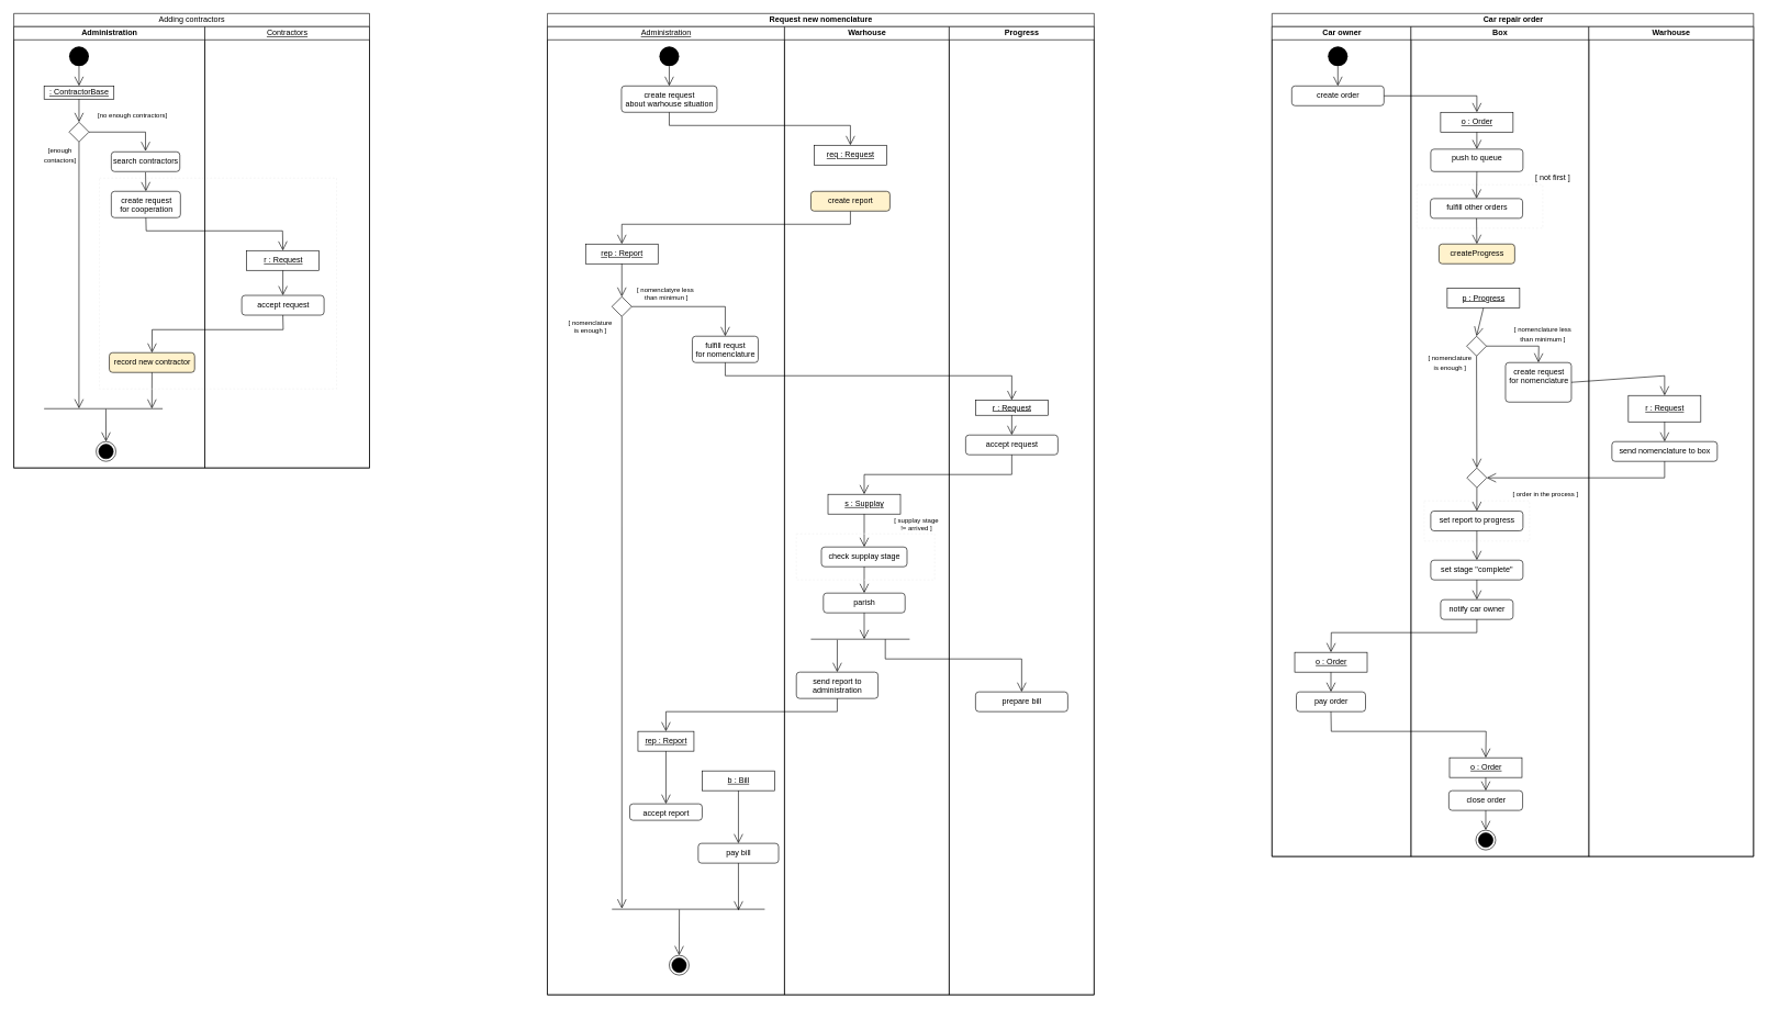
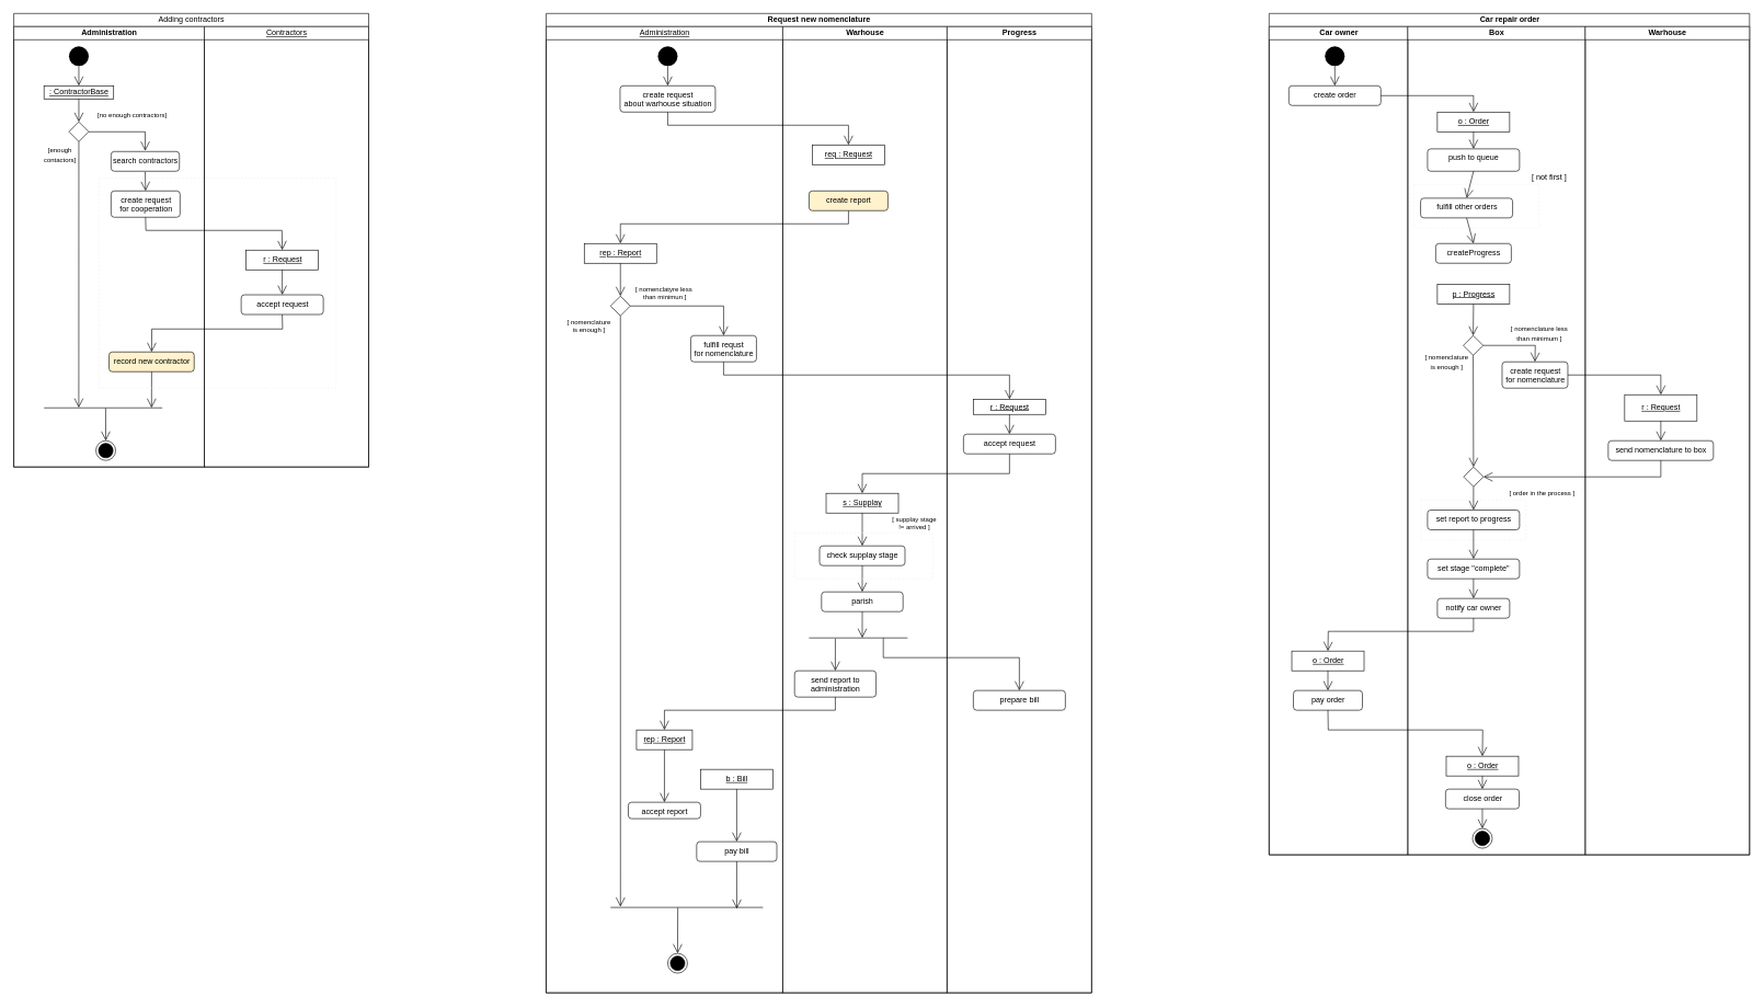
- <mxCell id="114" value="fulfill other orders" style="html=1;align=center;verticalAlign=top;rounded=1;absoluteArcSize=1;arcSize=10;dashed=0;" vertex="1" parent="85"><mxGeometry x="29.5" y="261" width="140" height="30" as="geometry" /></mxCell>
+ <mxCell id="114" value="fulfill other orders" style="html=1;align=center;verticalAlign=top;rounded=1;absoluteArcSize=1;arcSize=10;dashed=0;" vertex="1" parent="85"><mxGeometry x="19.5" y="261" width="140" height="30" as="geometry" /></mxCell>
- <mxCell id="89" value="createProgress" style="html=1;align=center;verticalAlign=top;rounded=1;absoluteArcSize=1;arcSize=10;dashed=0;startSize=20;fillColor=#fff2cc;" parent="85" vertex="1"><mxGeometry x="42.5" y="330" width="115" height="30" as="geometry" /></mxCell>
+ <mxCell id="89" value="createProgress" style="html=1;align=center;verticalAlign=top;rounded=1;absoluteArcSize=1;arcSize=10;dashed=0;startSize=20;" parent="85" vertex="1"><mxGeometry x="42.5" y="330" width="115" height="30" as="geometry" /></mxCell>
- <mxCell id="91" value="p : Progress" style="html=1;fontStyle=4" parent="85" vertex="1"><mxGeometry x="55" y="397" width="110" height="30" as="geometry" /></mxCell>
+ <mxCell id="91" value="p : Progress" style="html=1;fontStyle=4" parent="85" vertex="1"><mxGeometry x="45" y="392" width="110" height="30" as="geometry" /></mxCell>
- <mxCell id="95" value="create request &lt;br&gt;for nomenclature" style="html=1;align=center;verticalAlign=top;rounded=1;absoluteArcSize=1;arcSize=10;dashed=0;" parent="85" vertex="1"><mxGeometry x="143.5" y="510" width="100" height="60" as="geometry" /></mxCell>
+ <mxCell id="95" value="create request &lt;br&gt;for nomenclature" style="html=1;align=center;verticalAlign=top;rounded=1;absoluteArcSize=1;arcSize=10;dashed=0;" parent="85" vertex="1"><mxGeometry x="143.5" y="510" width="100" height="40" as="geometry" /></mxCell>
